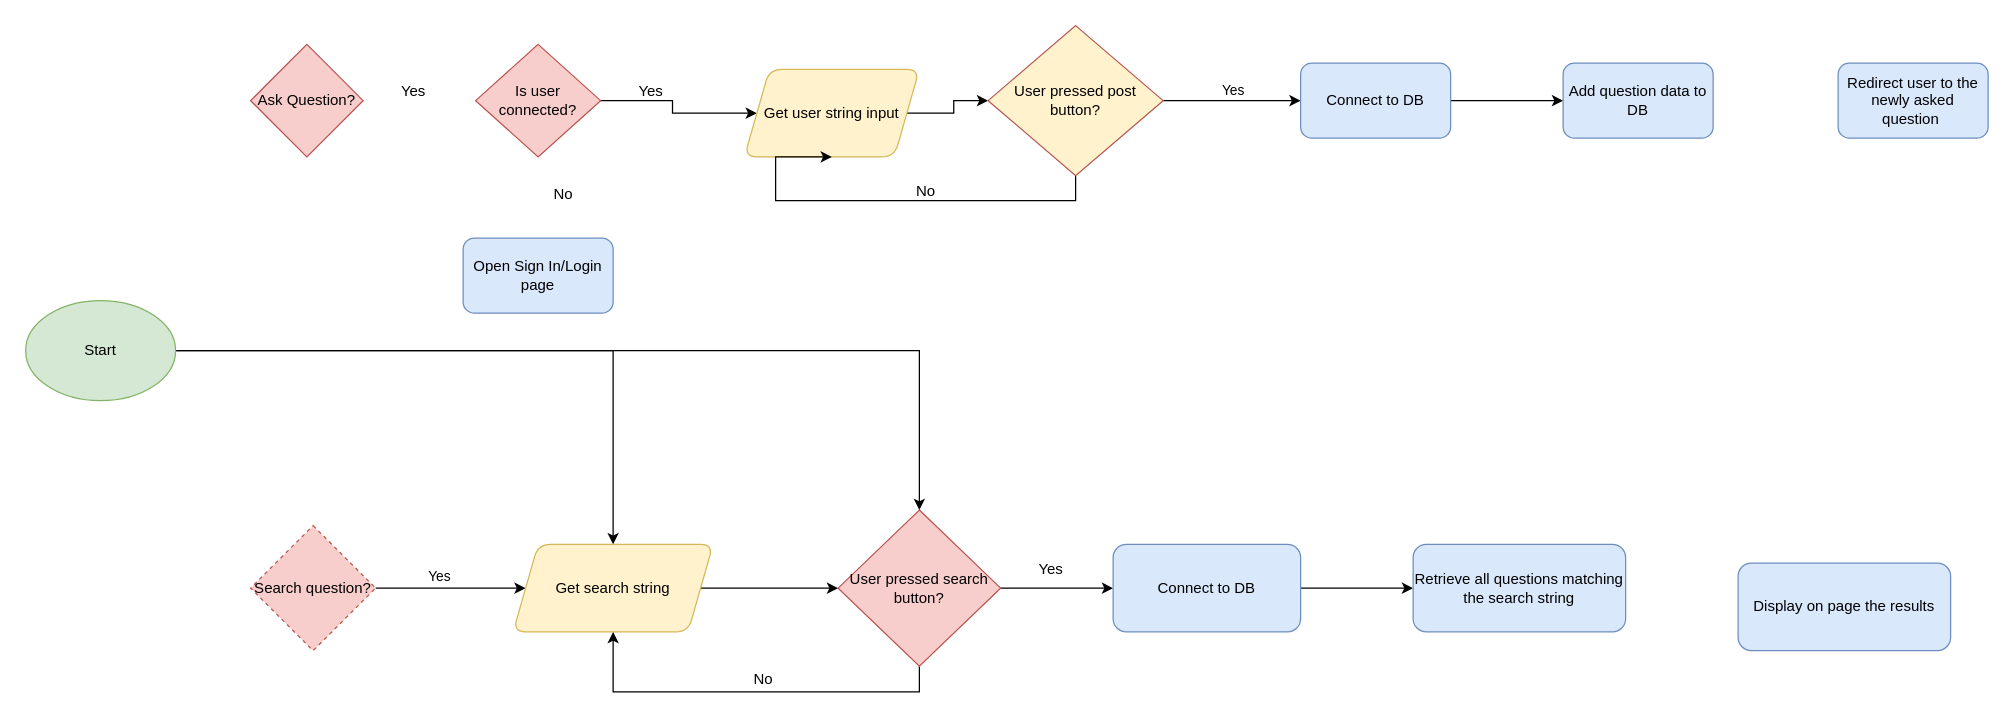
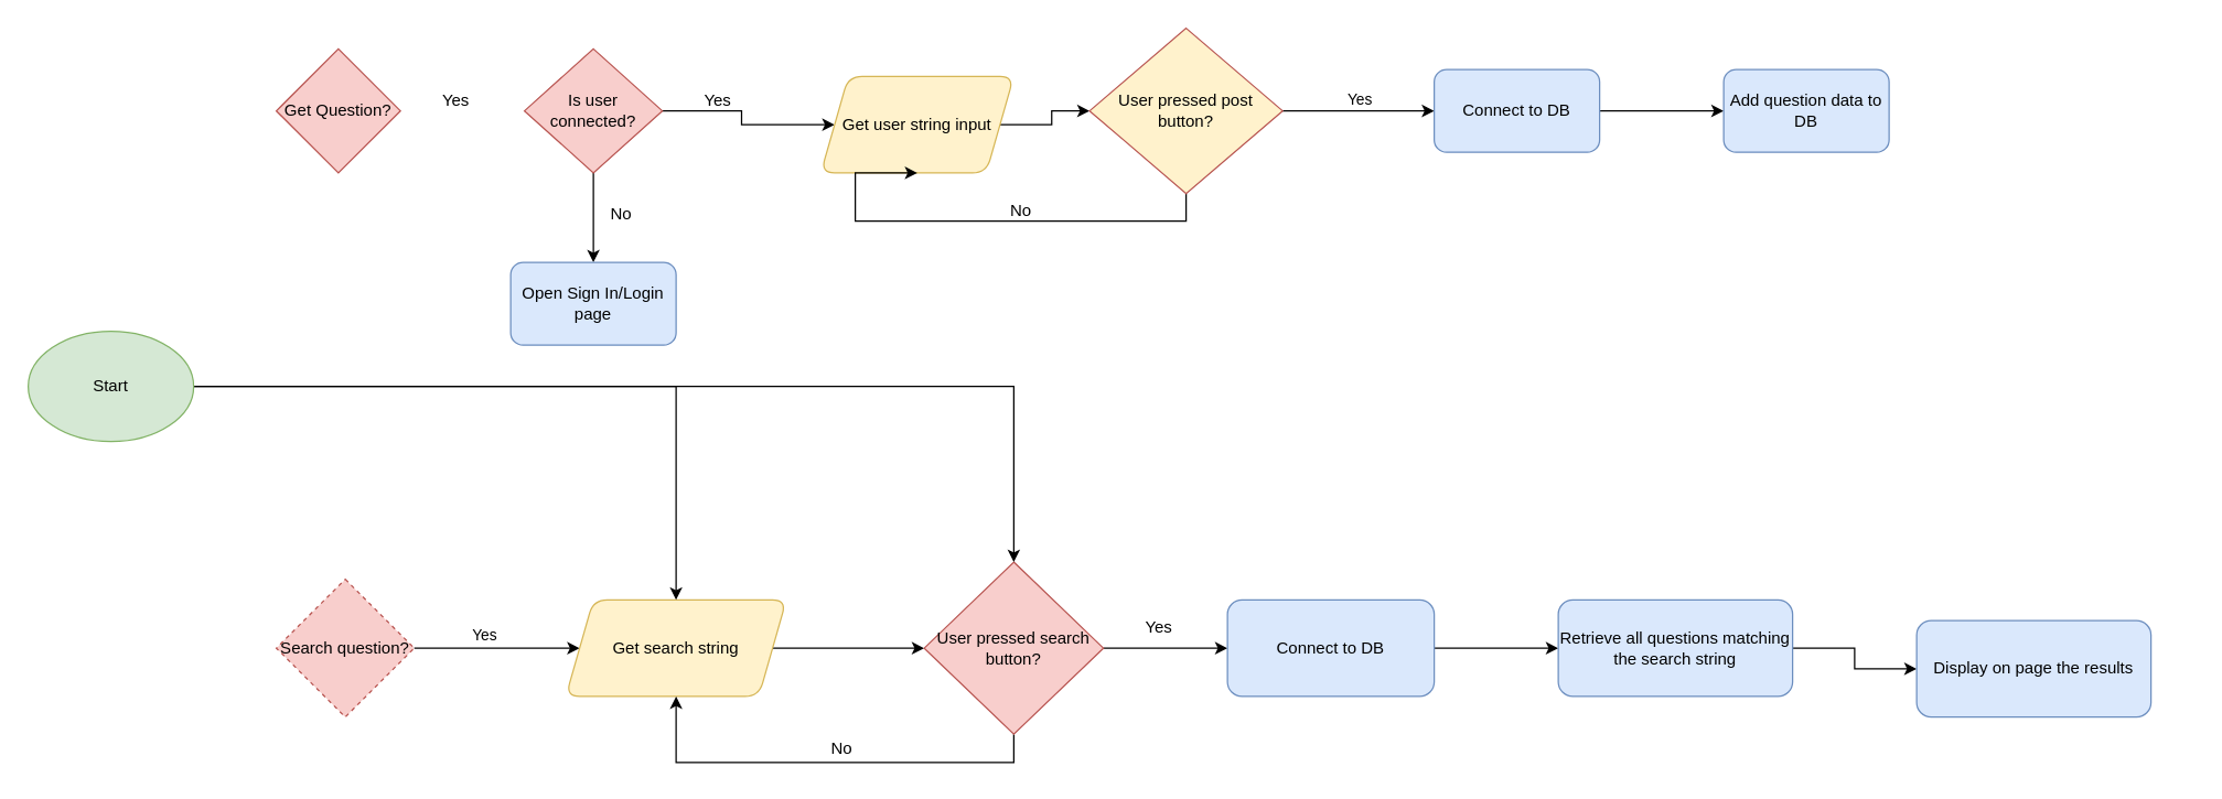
- <mxCell id="2" value="Ask Question?" style="rhombus;whiteSpace=wrap;html=1;rounded=0;fillColor=#f8cecc;strokeColor=#b85450;" vertex="1" parent="1"><mxGeometry x="200" y="35" width="90" height="90" as="geometry" /></mxCell>
+ <mxCell id="2" value="Get Question?" style="rhombus;whiteSpace=wrap;html=1;rounded=0;fillColor=#f8cecc;strokeColor=#b85450;" vertex="1" parent="1"><mxGeometry x="200" y="35" width="90" height="90" as="geometry" /></mxCell>
- <mxCell id="33" value="Redirect user to the newly asked question&amp;nbsp;" style="rounded=1;whiteSpace=wrap;html=1;fillColor=#dae8fc;strokeColor=#6c8ebf;" vertex="1" parent="1"><mxGeometry x="1470" y="50" width="120" height="60" as="geometry" /></mxCell>
+ <mxCell id="4" style="edgeStyle=orthogonalEdgeStyle;rounded=0;orthogonalLoop=1;jettySize=auto;html=1;exitX=0.5;exitY=1;exitDx=0;exitDy=0;entryX=0.5;entryY=0;entryDx=0;entryDy=0;" edge="1" parent="1" source="5" target="18"><mxGeometry relative="1" as="geometry" /></mxCell>
+ <mxCell id="31" style="edgeStyle=orthogonalEdgeStyle;rounded=0;orthogonalLoop=1;jettySize=auto;html=1;entryX=0;entryY=0.5;entryDx=0;entryDy=0;" edge="1" parent="1" source="32" target="34"><mxGeometry relative="1" as="geometry" /></mxCell>
